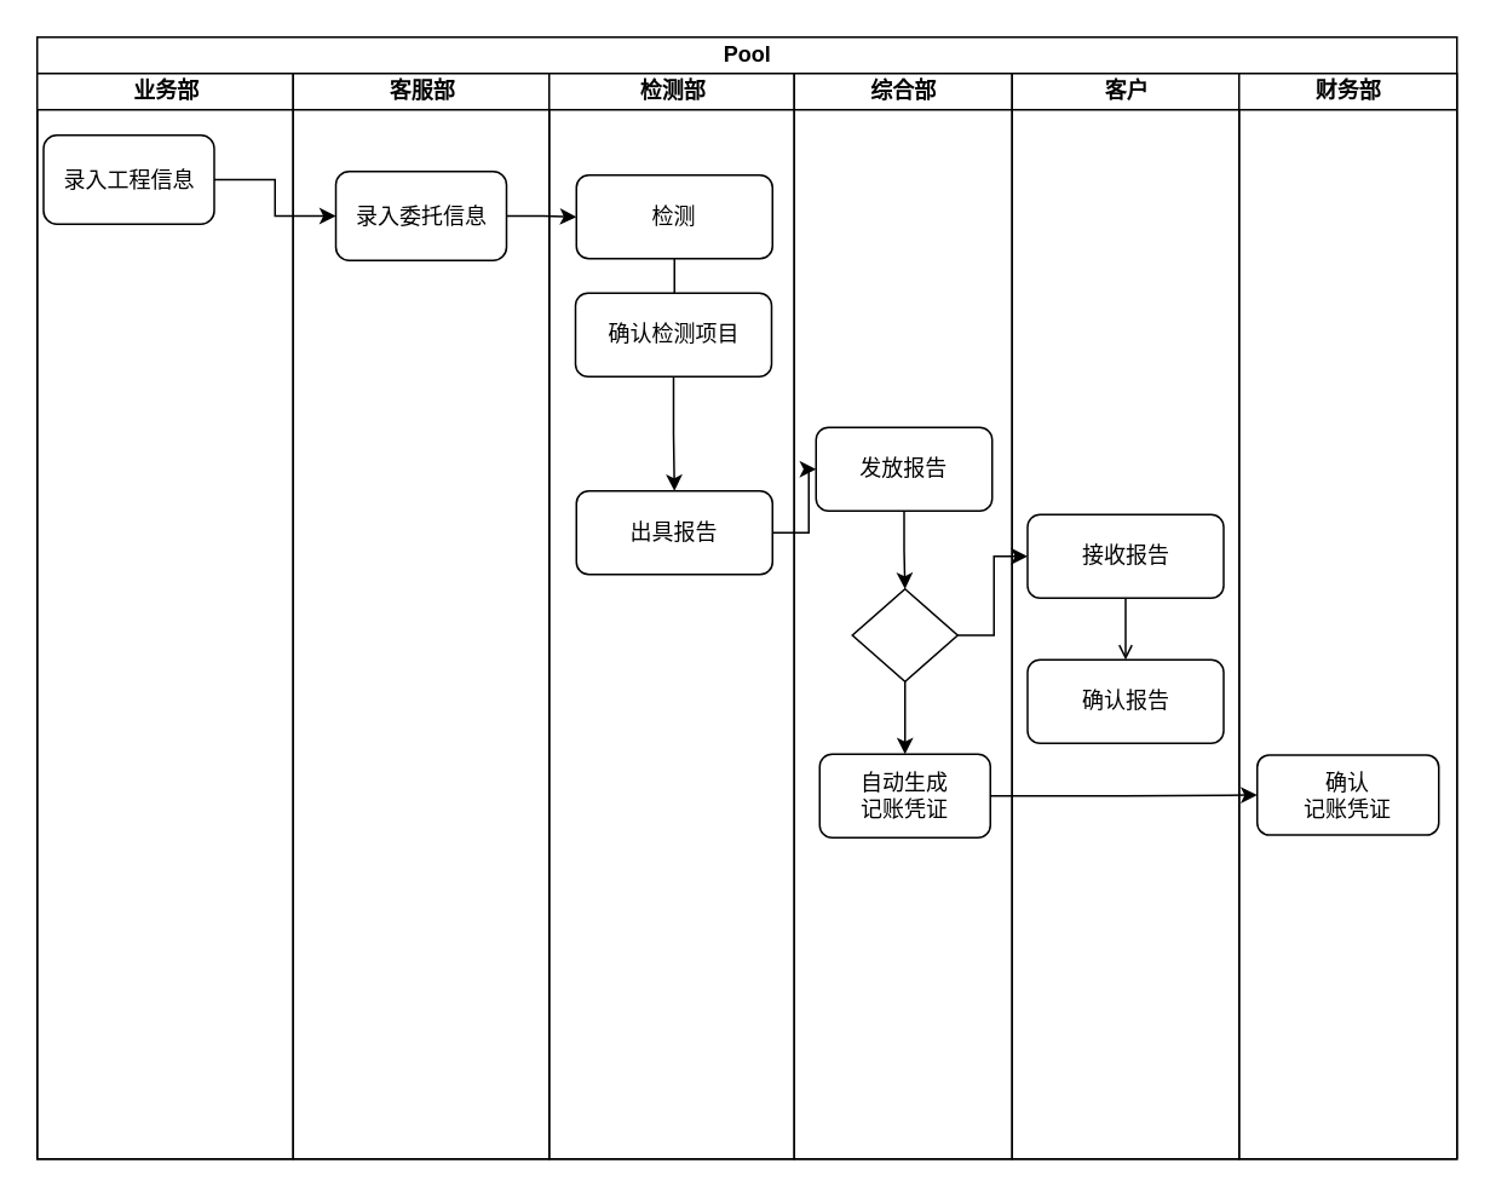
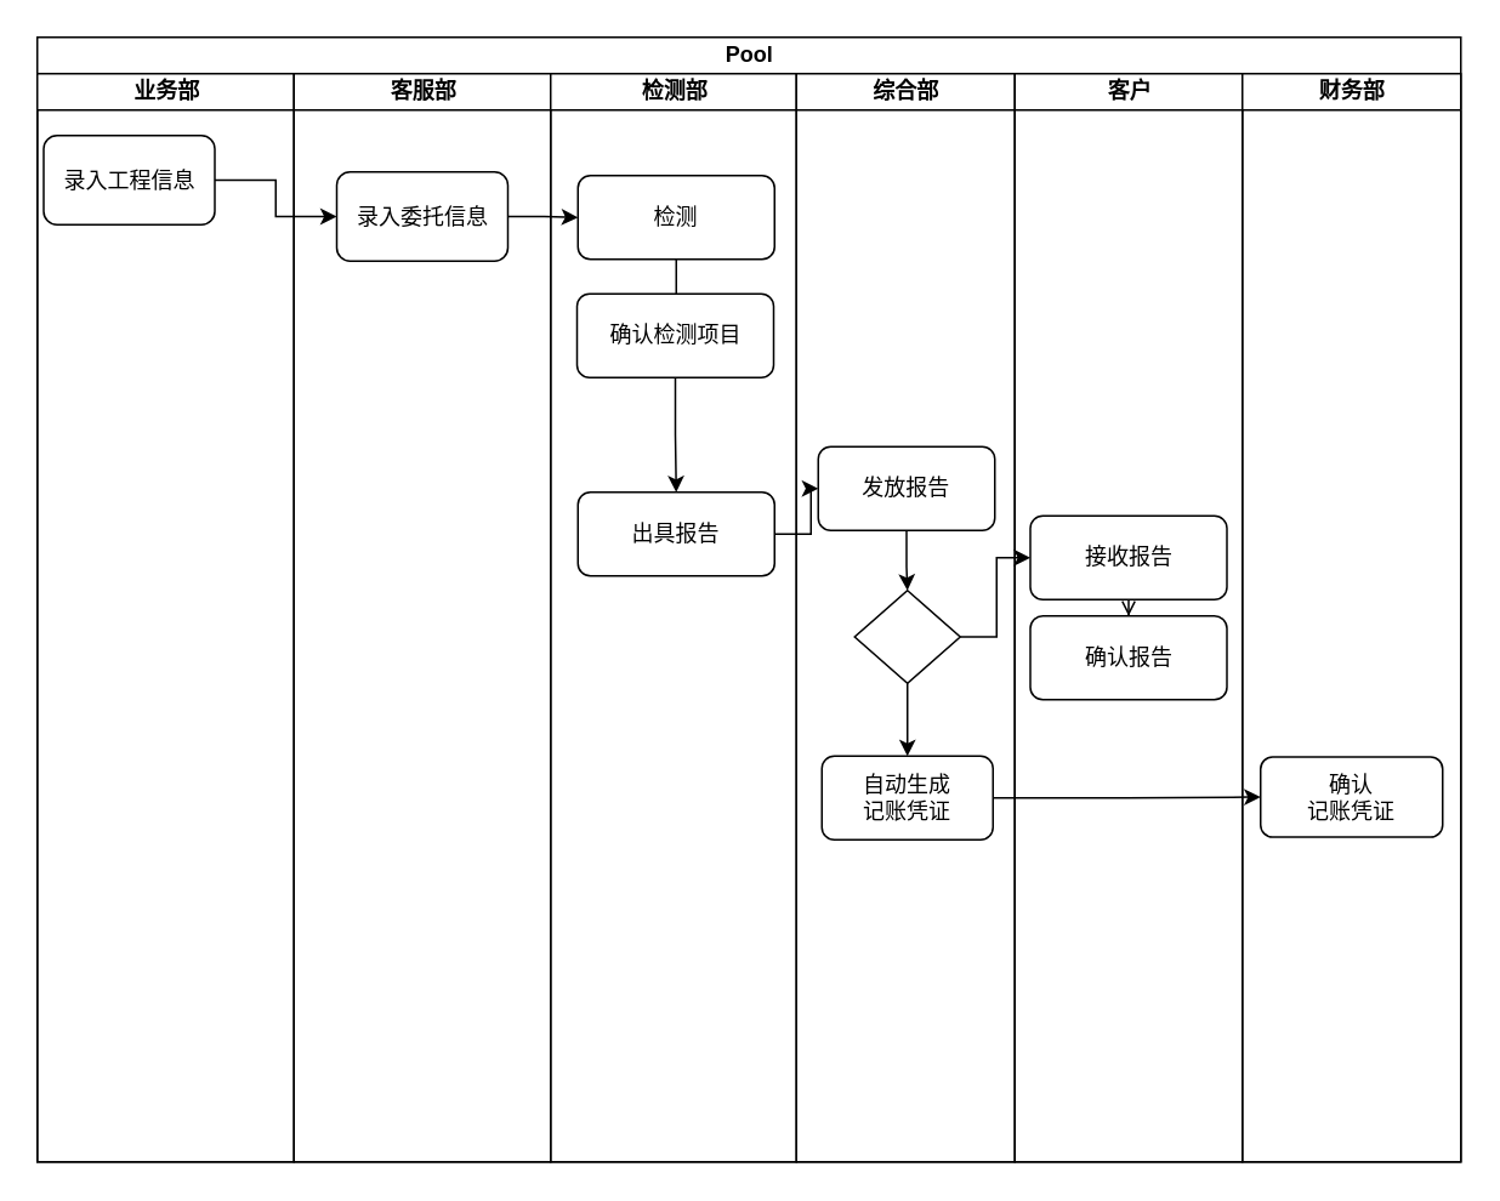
- <mxCell id="15" value="发放报告" style="shape=ext;rounded=1;html=1;whiteSpace=wrap;" vertex="1" parent="13"><mxGeometry x="12" y="195" width="97" height="46" as="geometry" /></mxCell>
+ <mxCell id="15" value="发放报告" style="shape=ext;rounded=1;html=1;whiteSpace=wrap;" vertex="1" parent="13"><mxGeometry x="12" y="205" width="97" height="46" as="geometry" /></mxCell>
- <mxCell id="22" value="确认报告" style="shape=ext;rounded=1;html=1;whiteSpace=wrap;" vertex="1" parent="19"><mxGeometry x="8.5" y="323" width="108" height="46" as="geometry" /></mxCell>
+ <mxCell id="22" value="确认报告" style="shape=ext;rounded=1;html=1;whiteSpace=wrap;" vertex="1" parent="19"><mxGeometry x="8.5" y="298" width="108" height="46" as="geometry" /></mxCell>
